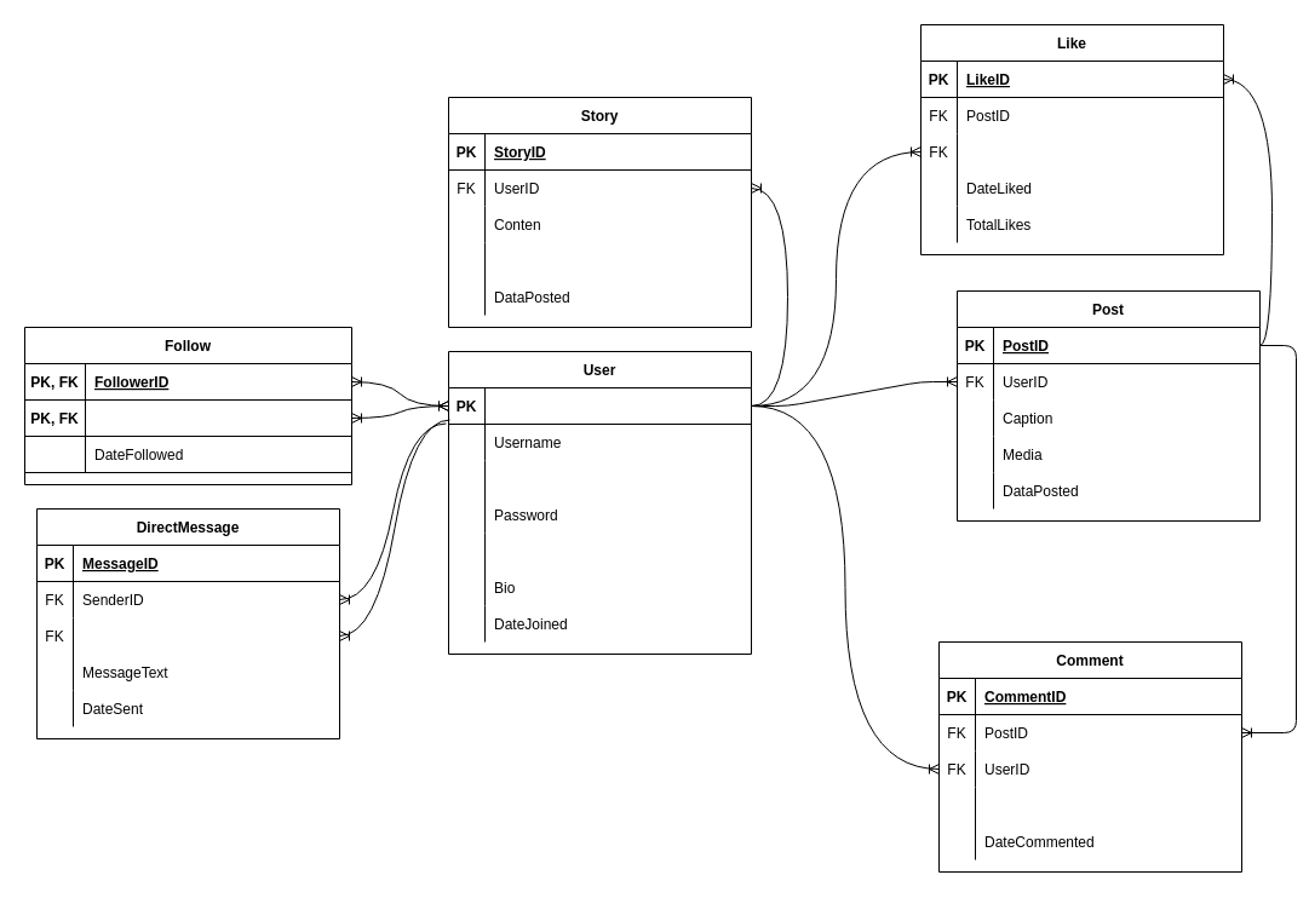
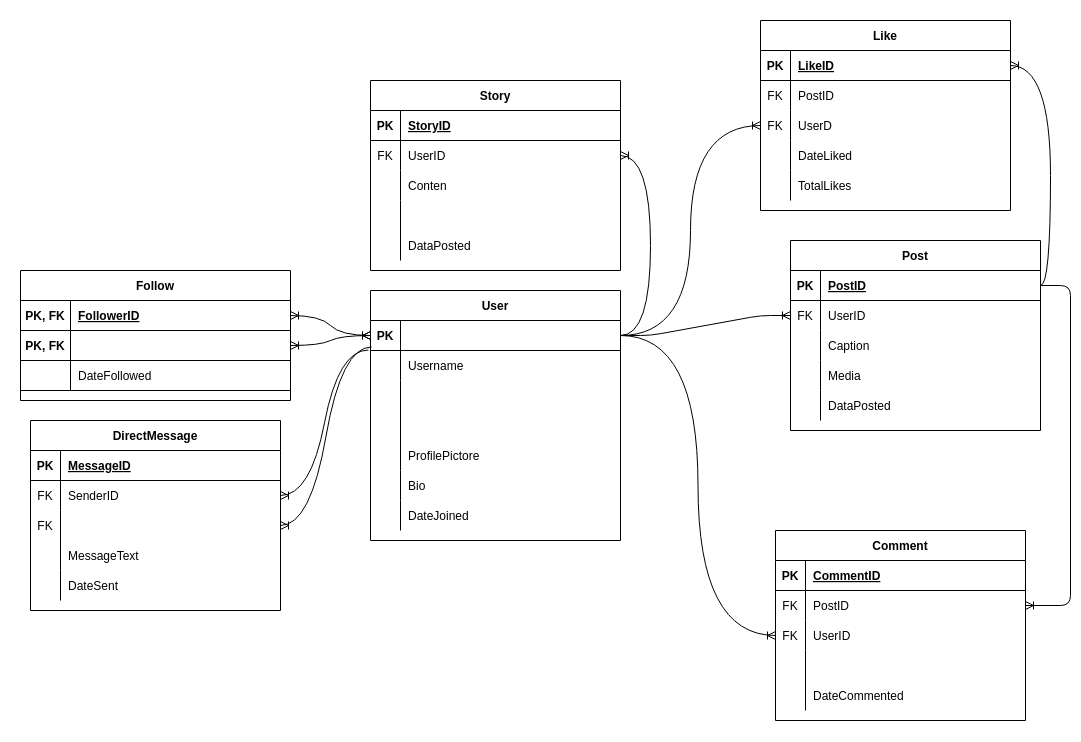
+ <mxCell id="65" value="UserD" style="shape=partialRectangle;overflow=hidden;connectable=0;fillColor=none;top=0;left=0;bottom=0;right=0;align=left;spacingLeft=6;" vertex="1" parent="63"><mxGeometry x="30" width="220" height="30" as="geometry"><mxRectangle width="220" height="30" as="alternateBounds" /></mxGeometry></mxCell>
- <mxCell id="45" value="Password" style="shape=partialRectangle;overflow=hidden;connectable=0;fillColor=none;top=0;left=0;bottom=0;right=0;align=left;spacingLeft=6;" vertex="1" parent="43"><mxGeometry x="30" width="220" height="30" as="geometry"><mxRectangle width="220" height="30" as="alternateBounds" /></mxGeometry></mxCell>
+ <mxCell id="48" value="ProfilePictore" style="shape=partialRectangle;overflow=hidden;connectable=0;fillColor=none;top=0;left=0;bottom=0;right=0;align=left;spacingLeft=6;" vertex="1" parent="46"><mxGeometry x="30" width="220" height="30" as="geometry"><mxRectangle width="220" height="30" as="alternateBounds" /></mxGeometry></mxCell>
